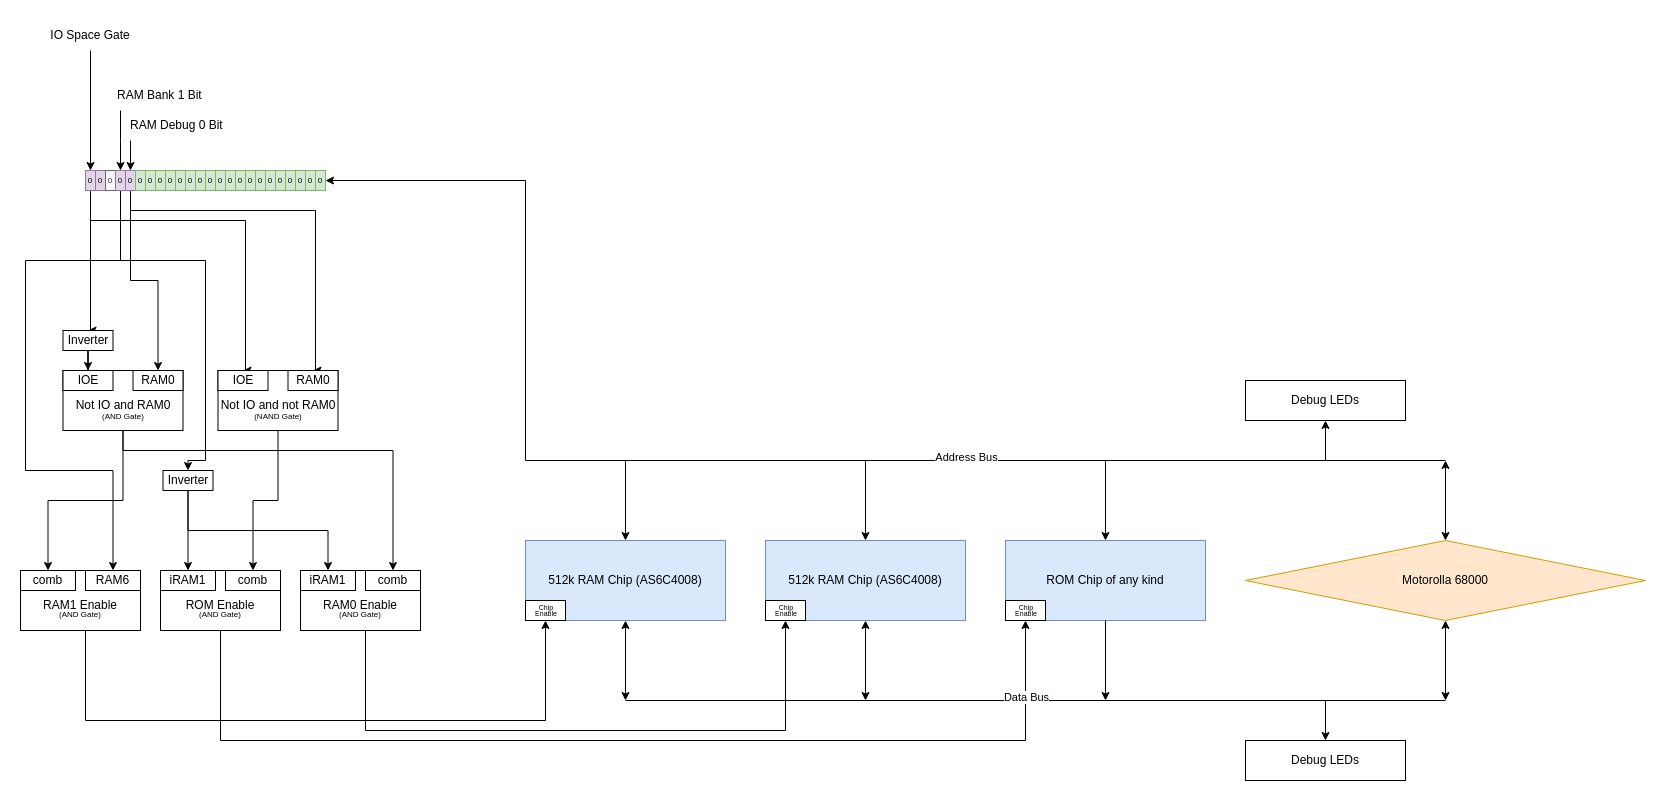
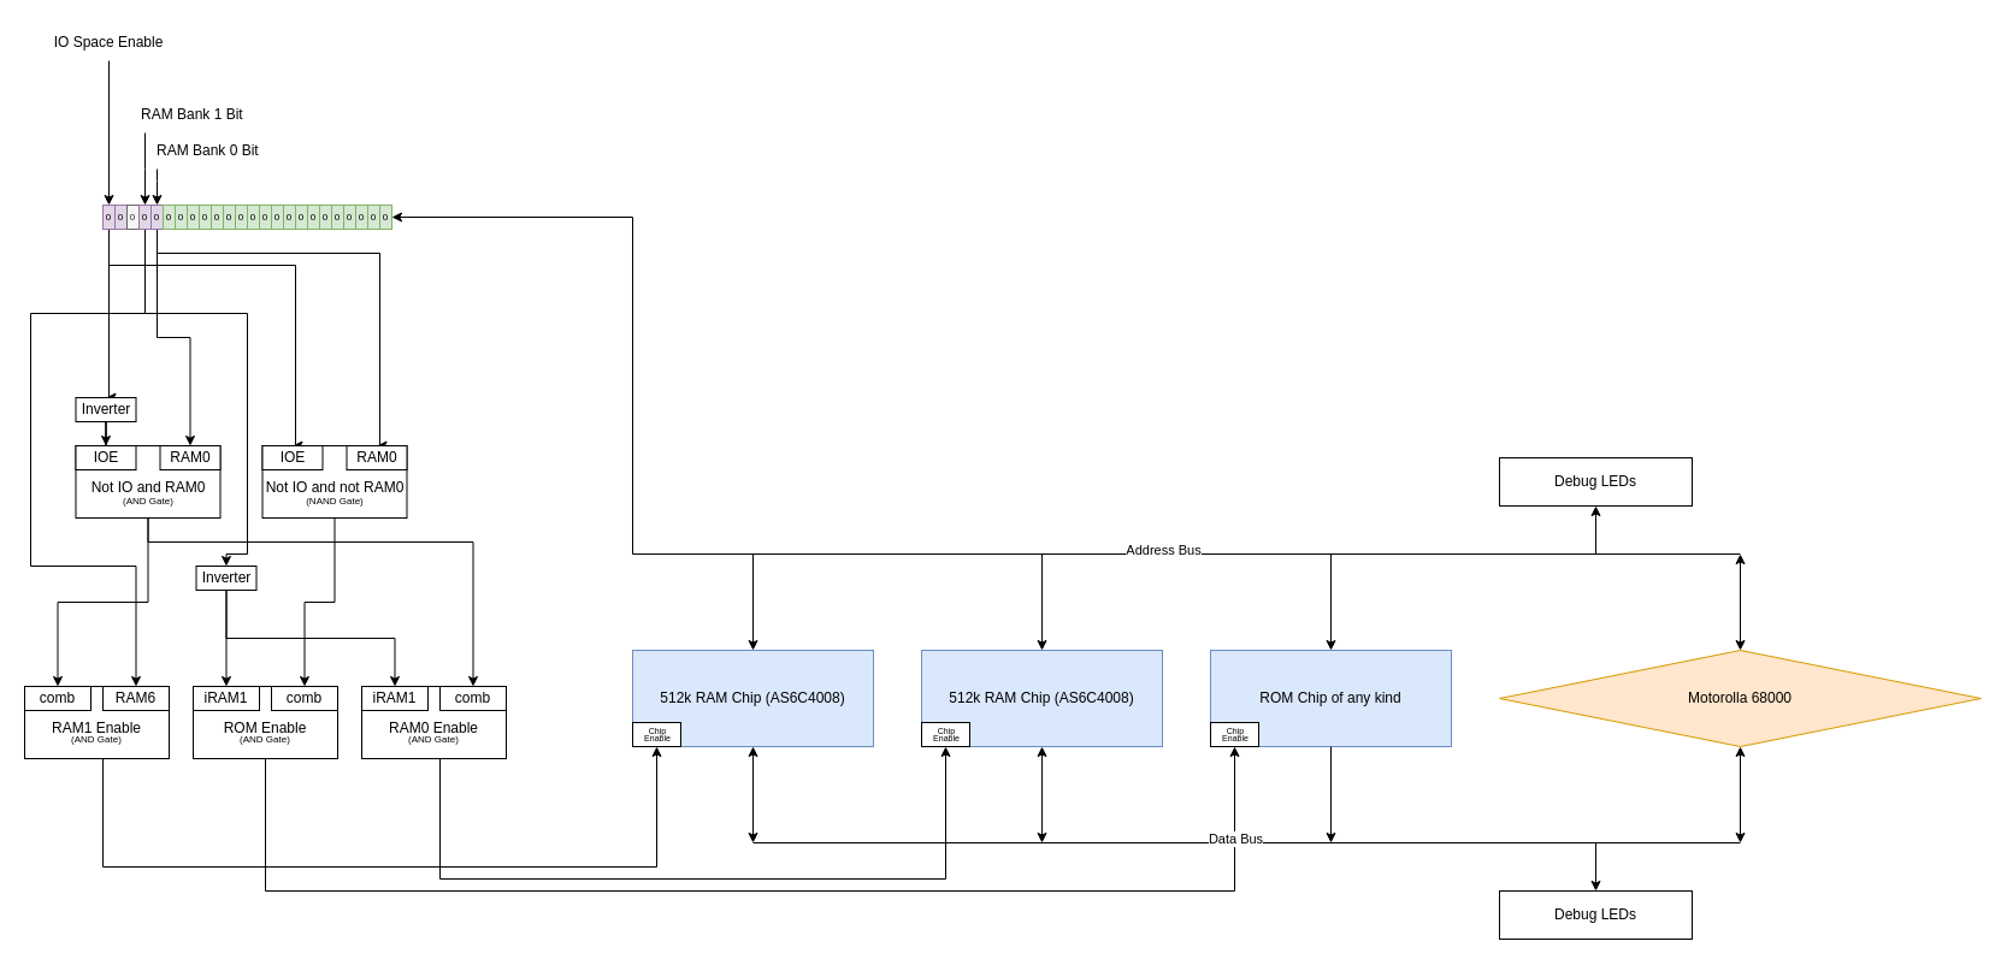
- <mxCell id="54" value="&lt;div align=&quot;center&quot;&gt;IO Space Gate&lt;/div&gt;" style="text;html=1;strokeColor=none;fillColor=none;align=center;verticalAlign=middle;whiteSpace=wrap;rounded=0;" parent="1" vertex="1"><mxGeometry x="40" y="20" width="100" height="30" as="geometry" /></mxCell>
+ <mxCell id="54" value="&lt;div align=&quot;center&quot;&gt;IO Space Enable&lt;/div&gt;" style="text;html=1;strokeColor=none;fillColor=none;align=center;verticalAlign=middle;whiteSpace=wrap;rounded=0;" parent="1" vertex="1"><mxGeometry x="40" y="20" width="100" height="30" as="geometry" /></mxCell>
- <mxCell id="58" value="RAM Debug 0 Bit" style="text;html=1;strokeColor=none;fillColor=none;align=left;verticalAlign=middle;whiteSpace=wrap;rounded=0;" parent="1" vertex="1"><mxGeometry x="127.5" y="110" width="185" height="30" as="geometry" /></mxCell>
+ <mxCell id="58" value="RAM Bank 0 Bit" style="text;html=1;strokeColor=none;fillColor=none;align=left;verticalAlign=middle;whiteSpace=wrap;rounded=0;" parent="1" vertex="1"><mxGeometry x="127.5" y="110" width="185" height="30" as="geometry" /></mxCell>
